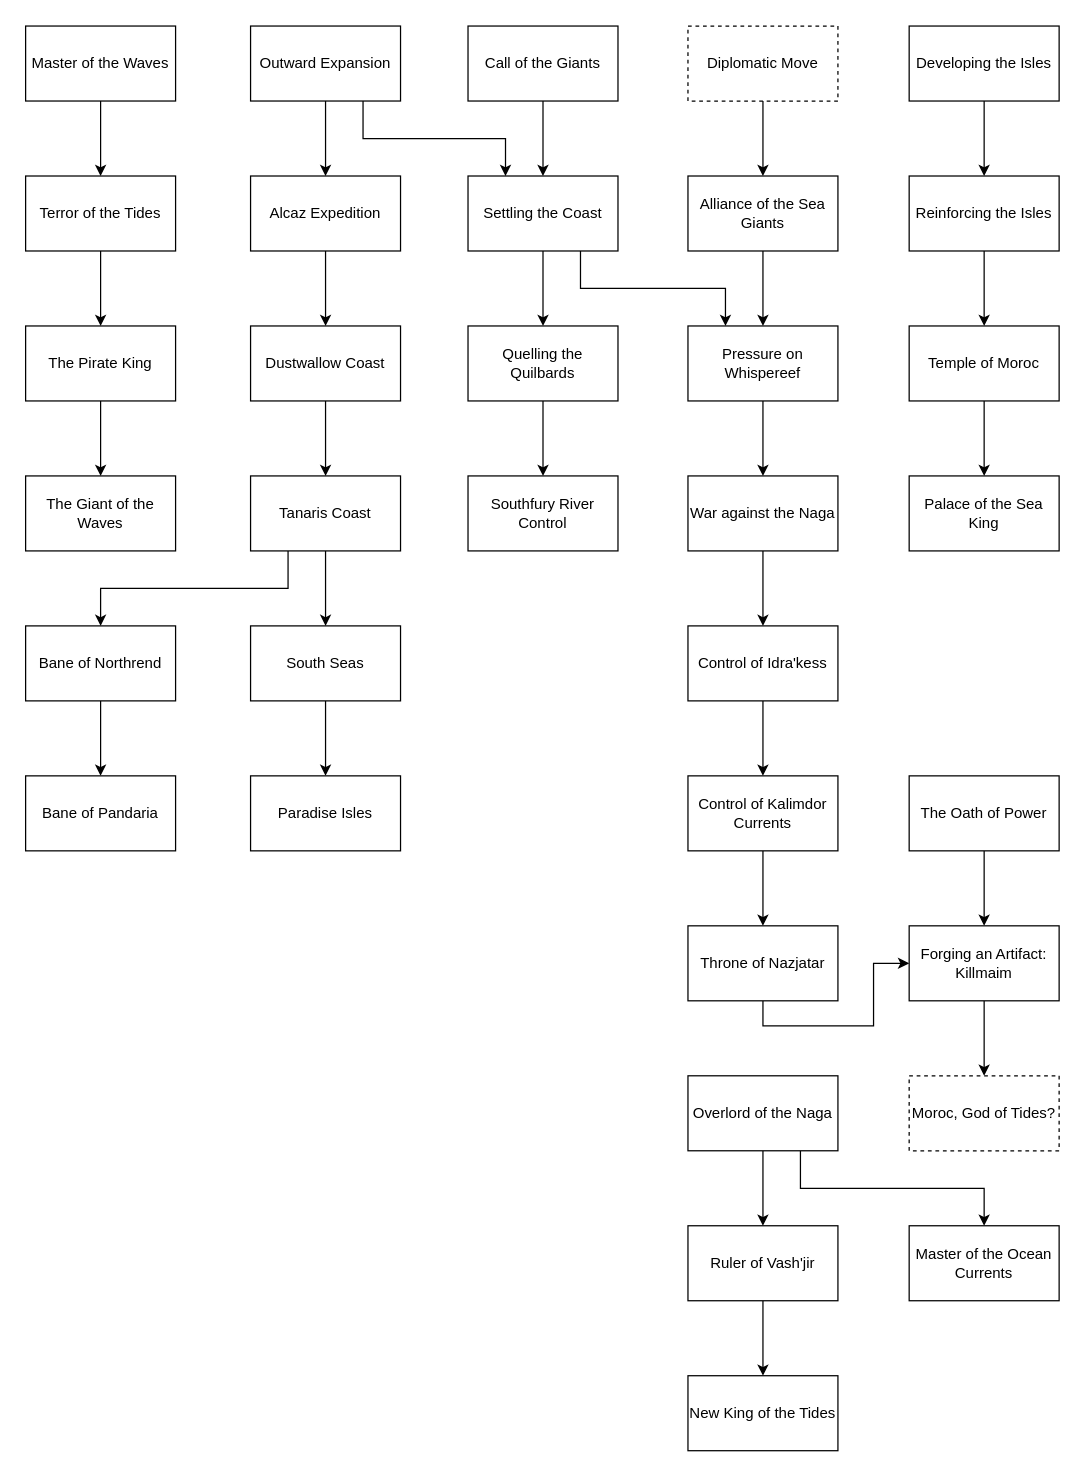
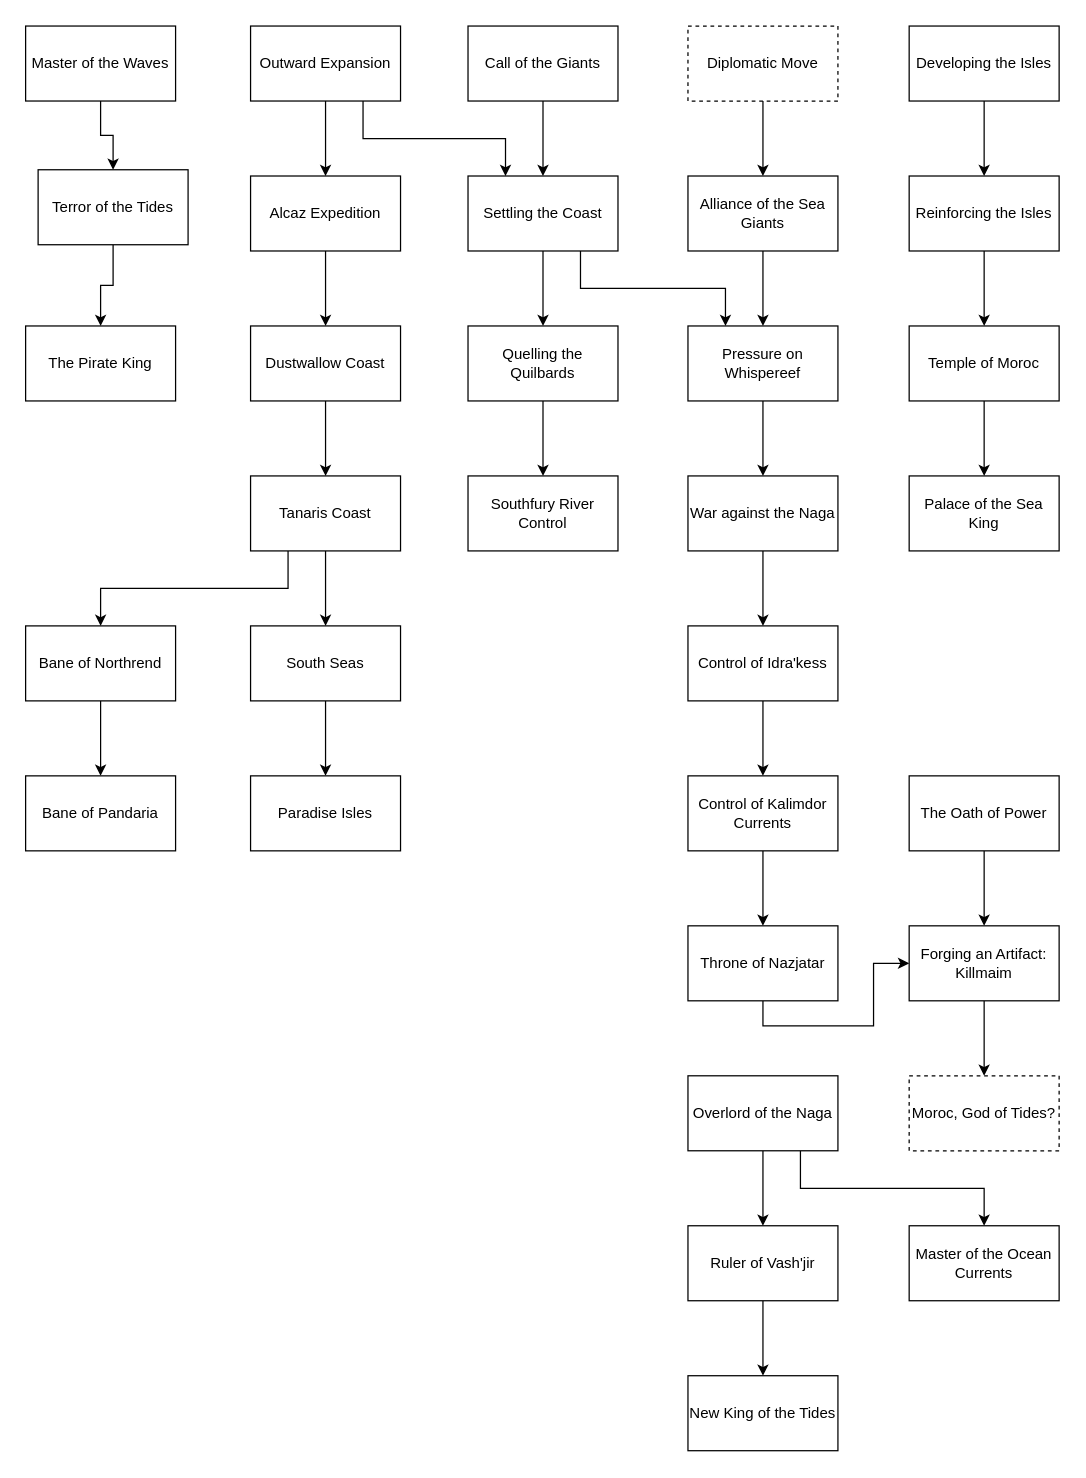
- <mxCell id="56" value="Terror of the Tides" style="rounded=0;whiteSpace=wrap;html=1;" vertex="1" parent="1"><mxGeometry y="140" width="120" height="60" as="geometry" x="20" /></mxCell>
+ <mxCell id="56" value="Terror of the Tides" style="rounded=0;whiteSpace=wrap;html=1;" vertex="1" parent="1"><mxGeometry x="30" y="135" width="120" height="60" as="geometry" /></mxCell>
- <mxCell id="57" style="edgeStyle=orthogonalEdgeStyle;rounded=0;orthogonalLoop=1;jettySize=auto;html=1;exitX=0.5;exitY=1;exitDx=0;exitDy=0;" edge="1" parent="1" source="58" target="60"><mxGeometry relative="1" as="geometry" /></mxCell>
- <mxCell id="60" value="The Giant of the Waves" style="rounded=0;whiteSpace=wrap;html=1;" vertex="1" parent="1"><mxGeometry y="380" width="120" height="60" as="geometry" x="20" /></mxCell>
